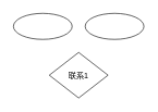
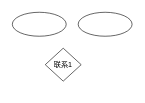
- <mxCell id="4" value="联系1" style="rhombus;" vertex="1" parent="2"><mxGeometry x="55" y="60" width="90" height="70" as="geometry" /></mxCell>
+ <mxCell id="4" value="联系1" style="rhombus;" vertex="1" parent="2"><mxGeometry x="55" y="60" width="60" height="55" as="geometry" /></mxCell>
